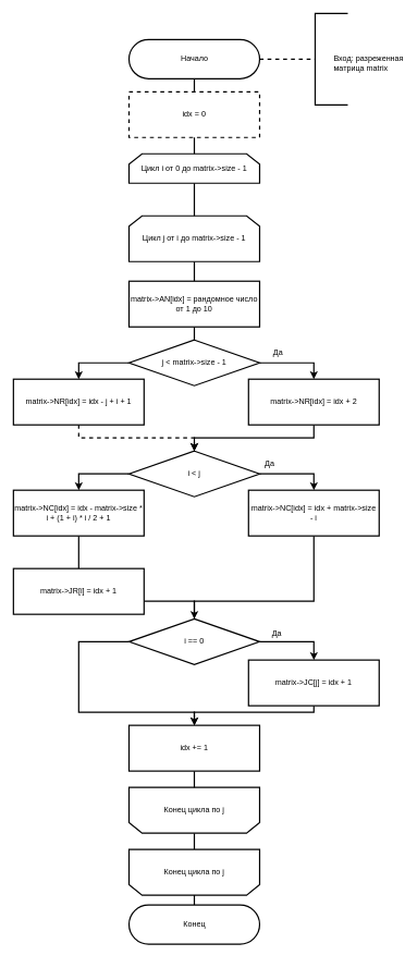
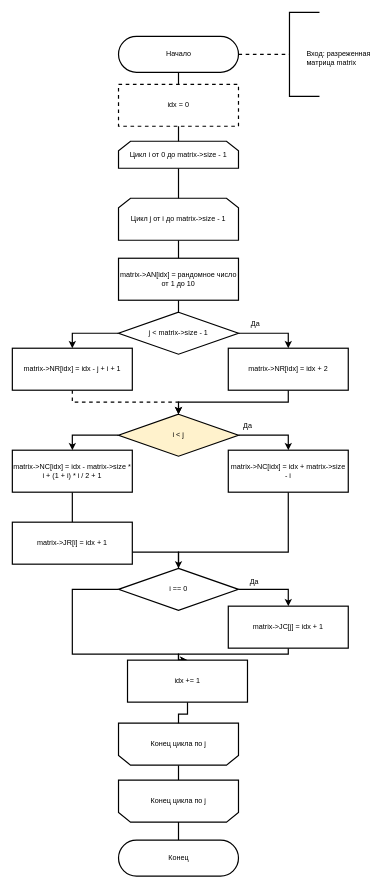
- <mxCell id="11" value="i &amp;lt; j" style="rhombus;whiteSpace=wrap;html=1;strokeWidth=2;" vertex="1" parent="1"><mxGeometry x="197" y="690" width="200" height="70" as="geometry" /></mxCell>
+ <mxCell id="11" value="i &amp;lt; j" style="rhombus;whiteSpace=wrap;html=1;strokeWidth=2;fillColor=#fff2cc;" vertex="1" parent="1"><mxGeometry x="197" y="690" width="200" height="70" as="geometry" /></mxCell>
- <mxCell id="40" value="&lt;font style=&quot;font-size: 12px&quot;&gt;idx += 1&lt;br&gt;&lt;/font&gt;" style="rounded=0;whiteSpace=wrap;html=1;strokeWidth=2;" vertex="1" parent="1"><mxGeometry x="197" y="1110" width="200" height="70" as="geometry" /></mxCell>
+ <mxCell id="40" value="&lt;font style=&quot;font-size: 12px&quot;&gt;idx += 1&lt;br&gt;&lt;/font&gt;" style="rounded=0;whiteSpace=wrap;html=1;strokeWidth=2;" vertex="1" parent="1"><mxGeometry x="212" y="1100" width="200" height="70" as="geometry" /></mxCell>
- <mxCell id="43" value="&lt;font style=&quot;font-size: 12px&quot;&gt;Конец&lt;/font&gt;" style="html=1;dashed=0;whitespace=wrap;shape=mxgraph.dfd.start;strokeWidth=2;" vertex="1" parent="1"><mxGeometry x="197" y="1385" width="200" height="60" as="geometry" /></mxCell>
+ <mxCell id="43" value="&lt;font style=&quot;font-size: 12px&quot;&gt;Конец&lt;/font&gt;" style="html=1;dashed=0;whitespace=wrap;shape=mxgraph.dfd.start;strokeWidth=2;" vertex="1" parent="1"><mxGeometry x="197" y="1400" width="200" height="60" as="geometry" /></mxCell>
